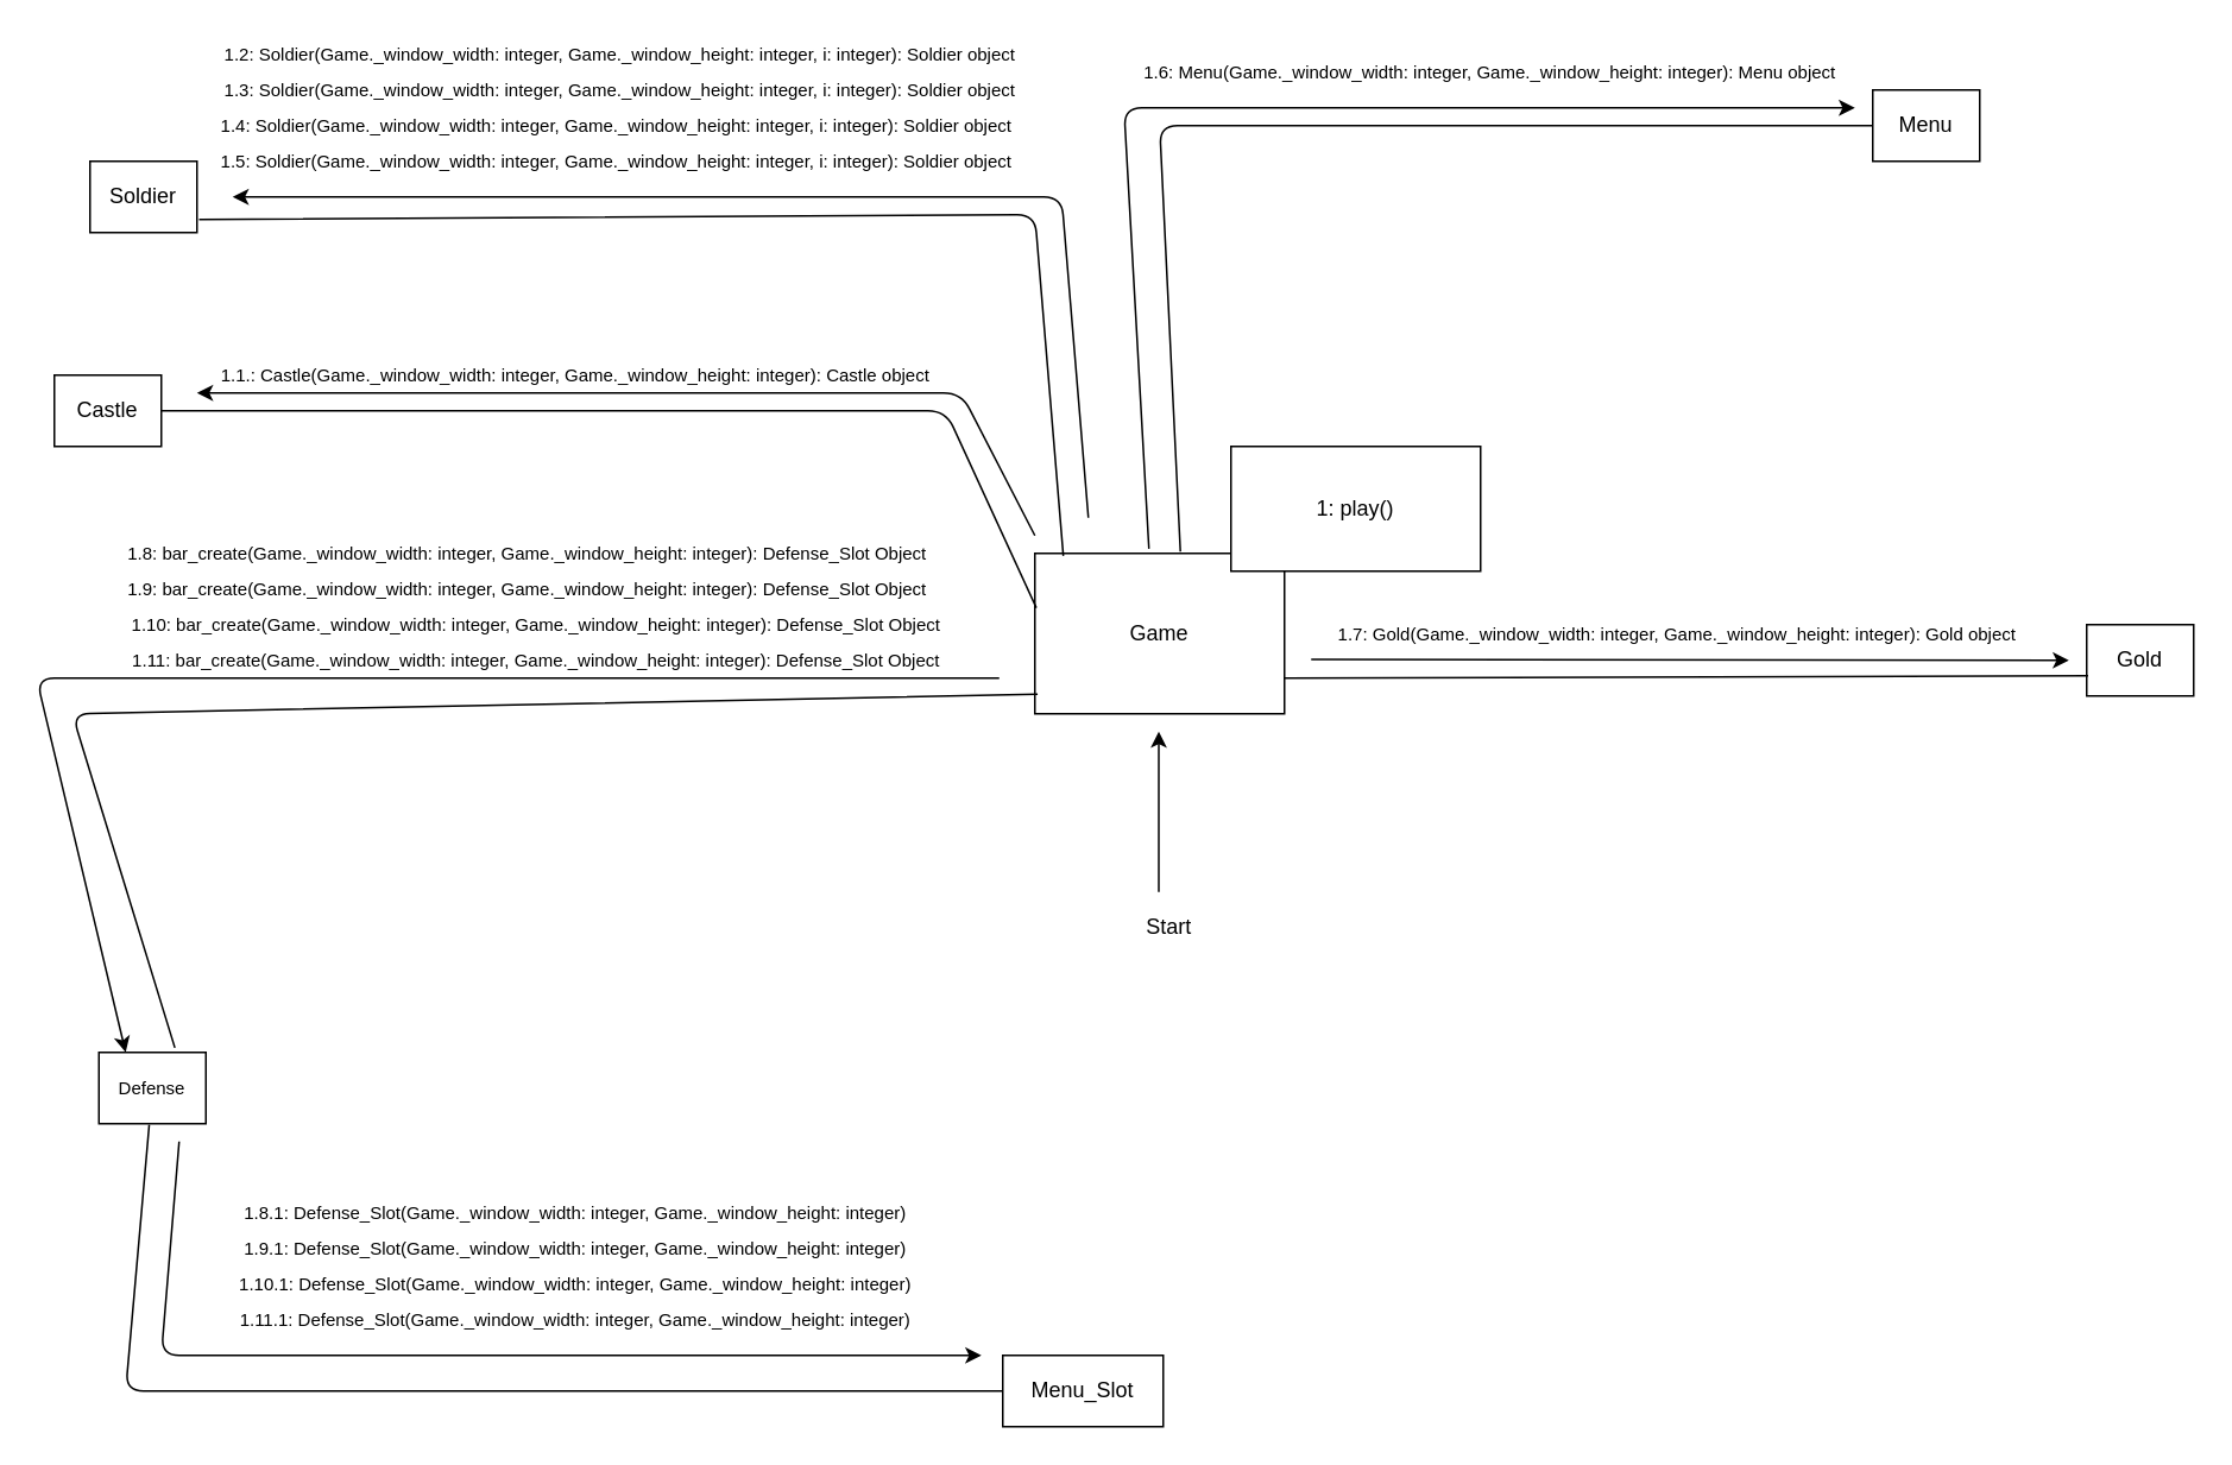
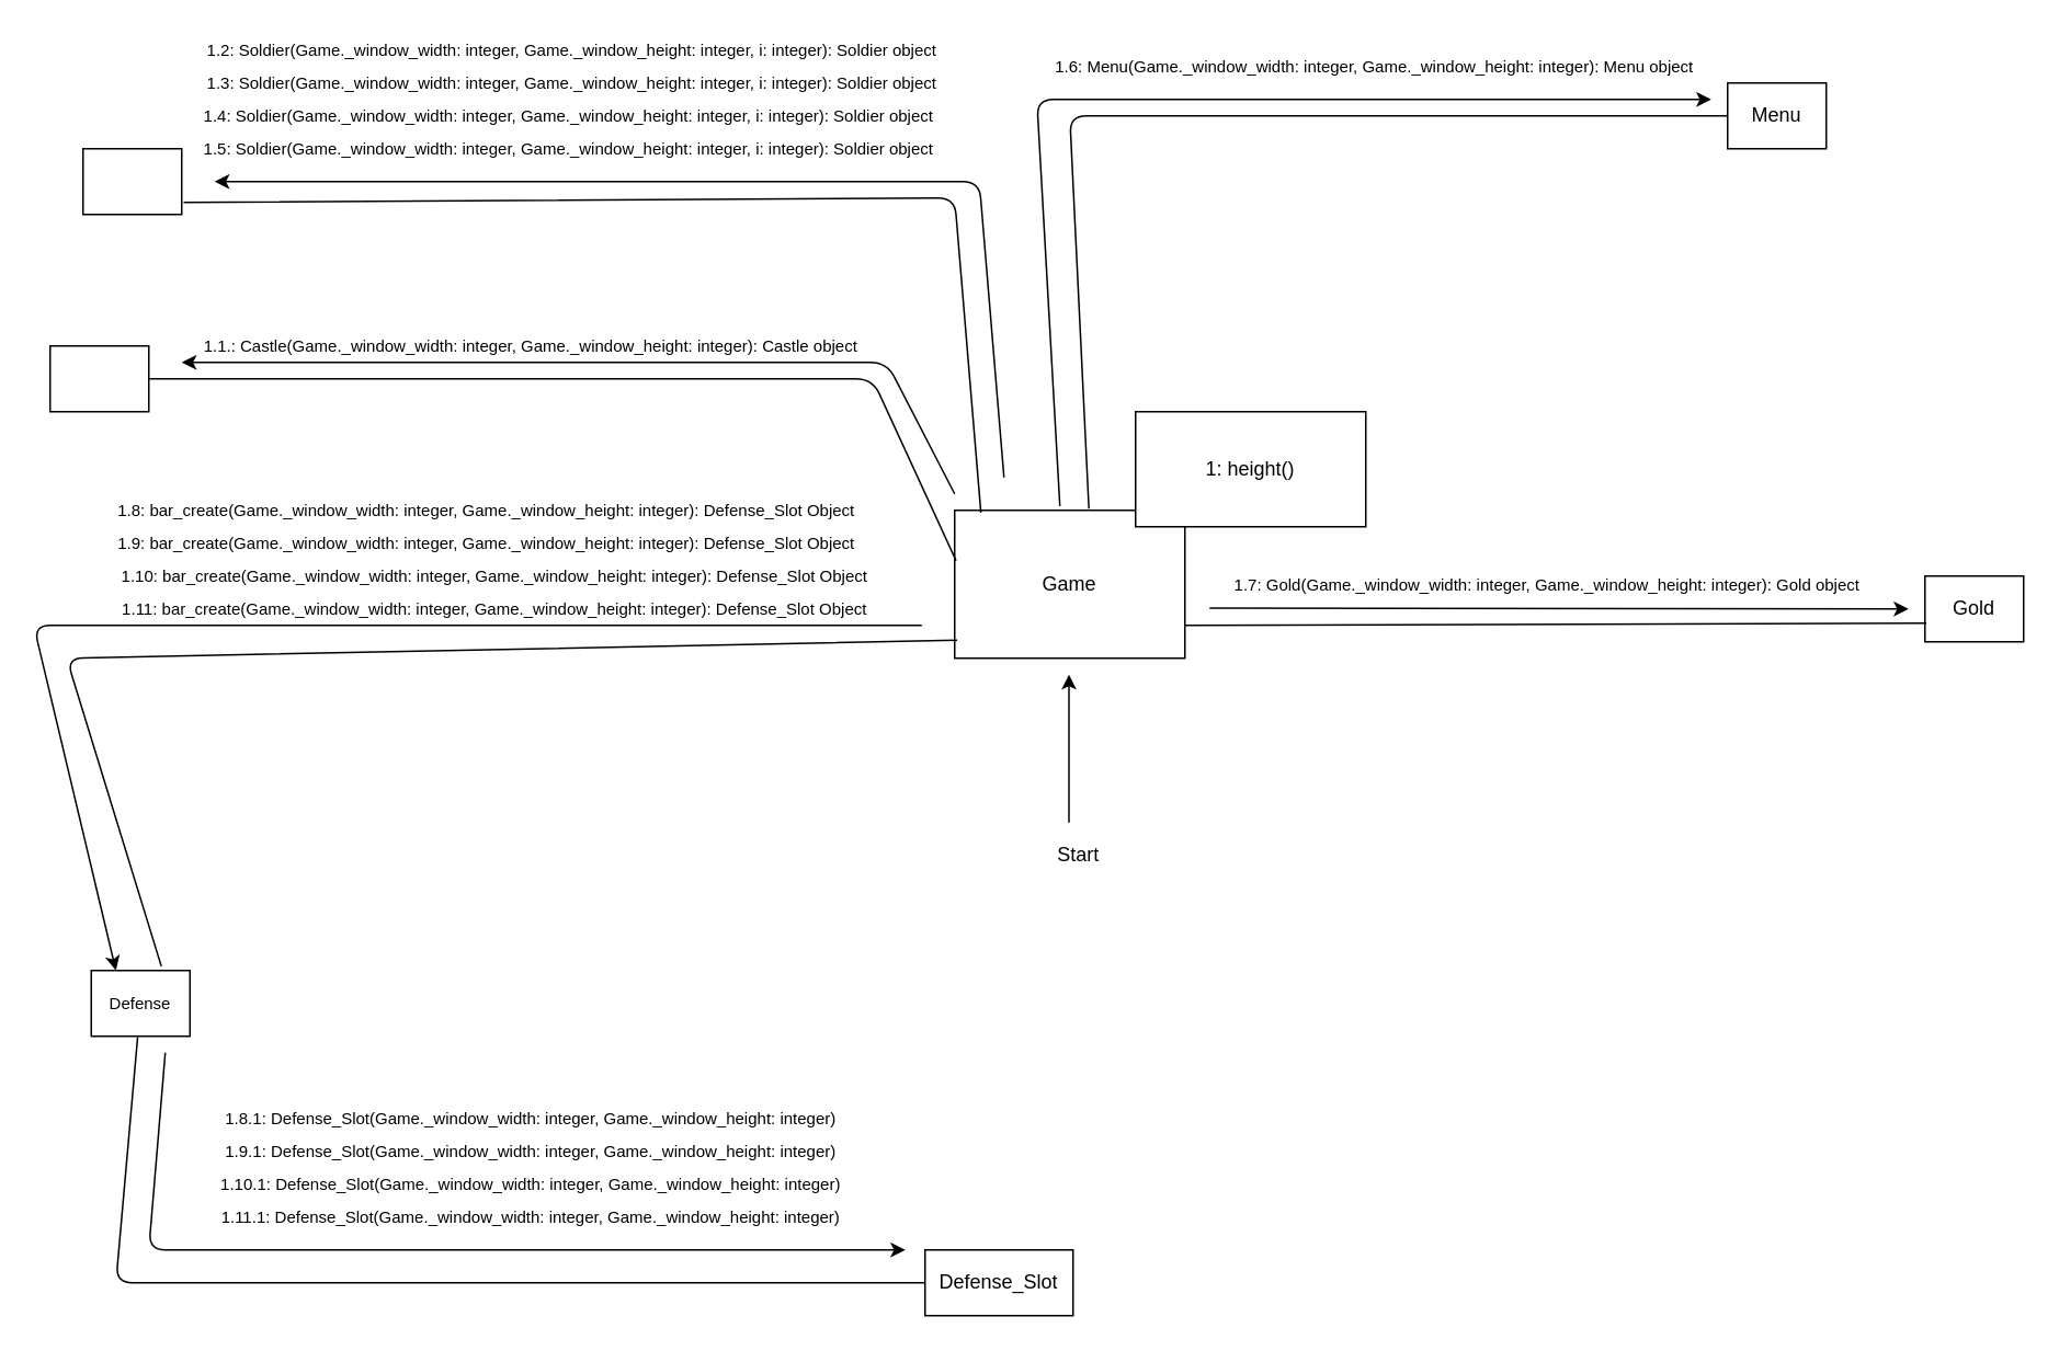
- <mxCell id="18" value="Soldier" style="shape=partialRectangle;html=1;whiteSpace=wrap;connectable=0;overflow=hidden;fillColor=none;top=0;left=0;bottom=0;right=0;pointerEvents=1;fontFamily=Helvetica;fontSize=12;fontColor=#000000;" parent="17" vertex="1"><mxGeometry width="60" height="40" as="geometry"><mxRectangle width="60" height="40" as="alternateBounds" /></mxGeometry></mxCell>
- <mxCell id="12" value="Castle" style="shape=partialRectangle;html=1;whiteSpace=wrap;connectable=0;overflow=hidden;fillColor=none;top=0;left=0;bottom=0;right=0;pointerEvents=1;" parent="11" vertex="1"><mxGeometry width="60" height="40" as="geometry"><mxRectangle width="60" height="40" as="alternateBounds" /></mxGeometry></mxCell>
- <mxCell id="9" value="&lt;div style=&quot;text-align: justify&quot;&gt;&lt;span&gt;1: play()&lt;/span&gt;&lt;/div&gt;" style="shape=partialRectangle;html=1;whiteSpace=wrap;connectable=0;overflow=hidden;fillColor=none;top=0;left=0;bottom=0;right=0;pointerEvents=1;align=center;" parent="8" vertex="1"><mxGeometry width="140" height="70" as="geometry"><mxRectangle width="140" height="70" as="alternateBounds" /></mxGeometry></mxCell>
+ <mxCell id="9" value="&lt;div style=&quot;text-align: justify&quot;&gt;&lt;span&gt;1: height()&lt;/span&gt;&lt;/div&gt;" style="shape=partialRectangle;html=1;whiteSpace=wrap;connectable=0;overflow=hidden;fillColor=none;top=0;left=0;bottom=0;right=0;pointerEvents=1;align=center;" parent="8" vertex="1"><mxGeometry width="140" height="70" as="geometry"><mxRectangle width="140" height="70" as="alternateBounds" /></mxGeometry></mxCell>
- <mxCell id="40" value="Menu_Slot" style="shape=partialRectangle;html=1;whiteSpace=wrap;connectable=0;overflow=hidden;fillColor=none;top=0;left=0;bottom=0;right=0;pointerEvents=1;fontFamily=Helvetica;fontSize=12;fontColor=#000000;" parent="39" vertex="1"><mxGeometry width="90" height="40" as="geometry"><mxRectangle width="90" height="40" as="alternateBounds" /></mxGeometry></mxCell>
+ <mxCell id="40" value="Defense_Slot" style="shape=partialRectangle;html=1;whiteSpace=wrap;connectable=0;overflow=hidden;fillColor=none;top=0;left=0;bottom=0;right=0;pointerEvents=1;fontFamily=Helvetica;fontSize=12;fontColor=#000000;" parent="39" vertex="1"><mxGeometry width="90" height="40" as="geometry"><mxRectangle width="90" height="40" as="alternateBounds" /></mxGeometry></mxCell>
